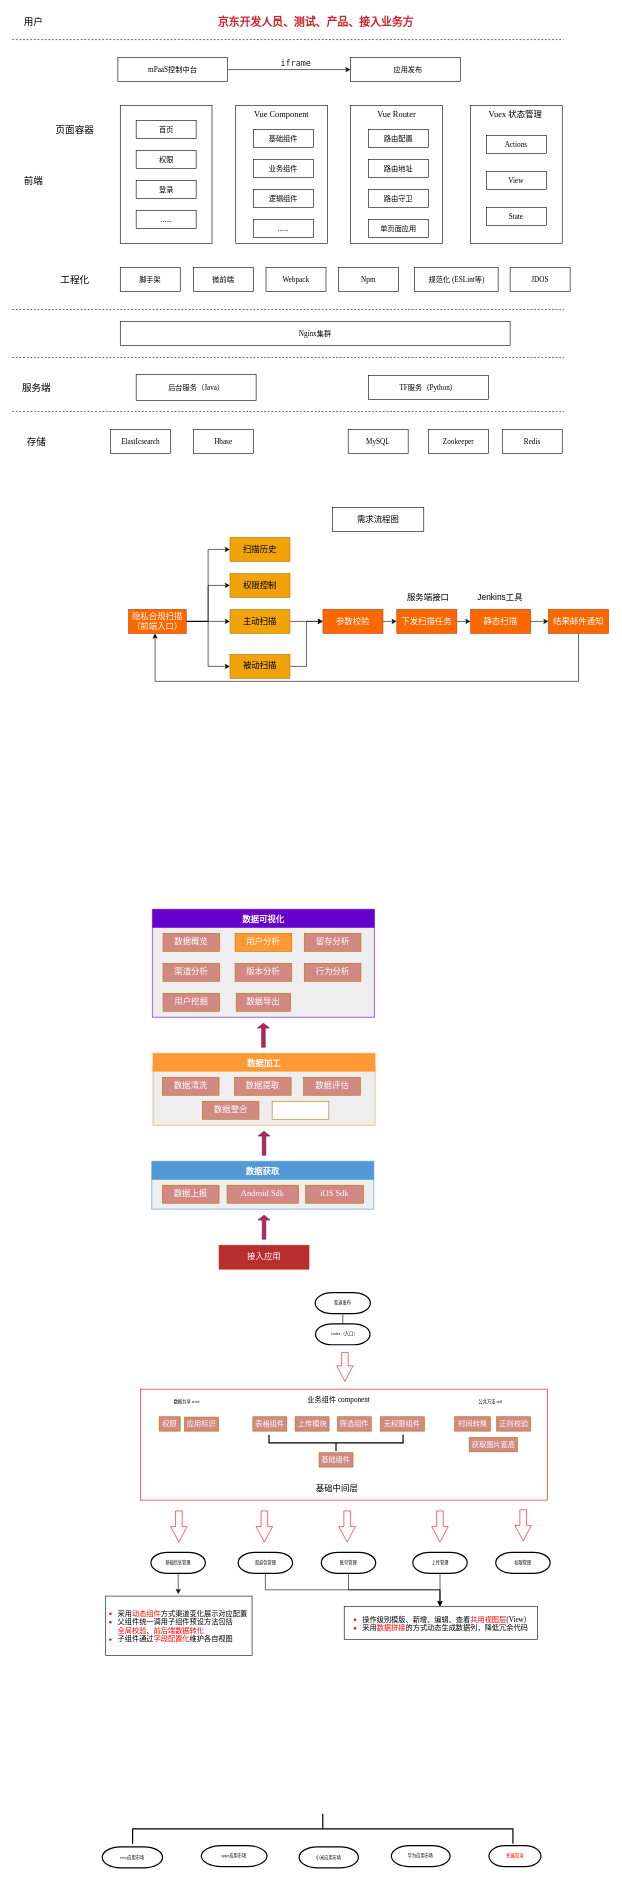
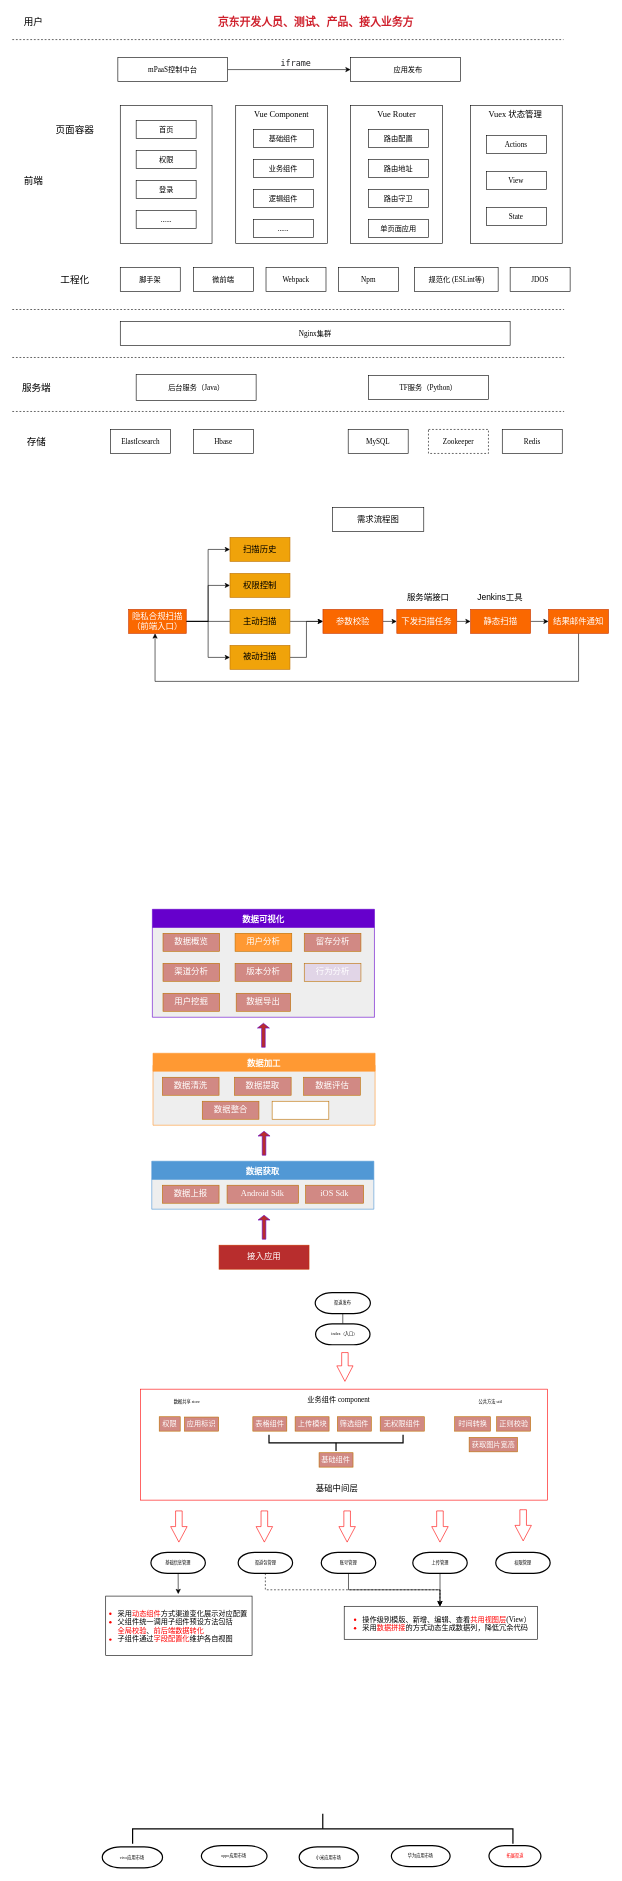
- <mxCell id="9" value="Zookeeper" style="whiteSpace=wrap;html=1;fontFamily=京东朗正体;" vertex="1" parent="1"><mxGeometry x="713.87" y="715" width="100" height="40" as="geometry" /></mxCell>
+ <mxCell id="9" value="Zookeeper" style="whiteSpace=wrap;html=1;fontFamily=京东朗正体;dashed=1;" vertex="1" parent="1"><mxGeometry x="713.87" y="715" width="100" height="40" as="geometry" /></mxCell>
- <mxCell id="53" style="edgeStyle=orthogonalEdgeStyle;rounded=0;orthogonalLoop=1;jettySize=auto;html=1;exitX=1;exitY=0.5;exitDx=0;exitDy=0;entryX=0;entryY=0.5;entryDx=0;entryDy=0;fontSize=14;fontColor=#FFFFFF;" edge="1" parent="1" source="56" target="58"><mxGeometry relative="1" as="geometry" /></mxCell>
+ <mxCell id="53" style="edgeStyle=orthogonalEdgeStyle;rounded=0;orthogonalLoop=1;jettySize=auto;html=1;exitX=1;exitY=0.5;exitDx=0;exitDy=0;entryX=0;entryY=0.5;entryDx=0;entryDy=0;fontSize=14;fontColor=#FFFFFF;endArrow=none;" edge="1" parent="1" source="56" target="58"><mxGeometry relative="1" as="geometry" /></mxCell>
- <mxCell id="60" value="被动扫描" style="whiteSpace=wrap;html=1;fontFamily=京东朗正体;fontStyle=0;fillColor=#f0a30a;strokeColor=#BD7000;fontColor=#000000;fontSize=14;" vertex="1" parent="1"><mxGeometry x="382.93" y="1090" width="100" height="40" as="geometry" /></mxCell>
+ <mxCell id="60" value="被动扫描" style="whiteSpace=wrap;html=1;fontFamily=京东朗正体;fontStyle=0;fillColor=#f0a30a;strokeColor=#BD7000;fontColor=#000000;fontSize=14;" vertex="1" parent="1"><mxGeometry x="382.93" y="1075" width="100" height="40" as="geometry" /></mxCell>
- <mxCell id="96" value="行为分析" style="whiteSpace=wrap;html=1;fontFamily=京东朗正体;fontStyle=0;fontSize=14;fillColor=#d18984;fontColor=#FFFFFF;strokeColor=#BD7000;" vertex="1" parent="1"><mxGeometry x="506.75" y="1605" width="94.5" height="30" as="geometry" /></mxCell>
+ <mxCell id="96" value="行为分析" style="whiteSpace=wrap;html=1;fontFamily=京东朗正体;fontStyle=0;fontSize=14;fillColor=#e1d5e7;fontColor=#FFFFFF;strokeColor=#BD7000;" vertex="1" parent="1"><mxGeometry x="506.75" y="1605" width="94.5" height="30" as="geometry" /></mxCell>
- <mxCell id="120" style="edgeStyle=orthogonalEdgeStyle;rounded=0;orthogonalLoop=1;jettySize=auto;html=1;exitX=0.5;exitY=1;exitDx=0;exitDy=0;exitPerimeter=0;entryX=0.5;entryY=0;entryDx=0;entryDy=0;fontSize=12;fontColor=#FF0000;fontFamily=京东朗正体;" edge="1" parent="1" source="121" target="135"><mxGeometry relative="1" as="geometry" /></mxCell>
+ <mxCell id="120" style="edgeStyle=orthogonalEdgeStyle;rounded=0;orthogonalLoop=1;jettySize=auto;html=1;exitX=0.5;exitY=1;exitDx=0;exitDy=0;exitPerimeter=0;entryX=0.5;entryY=0;entryDx=0;entryDy=0;fontSize=12;fontColor=#FF0000;fontFamily=京东朗正体;dashed=1;" edge="1" parent="1" source="121" target="135"><mxGeometry relative="1" as="geometry" /></mxCell>
